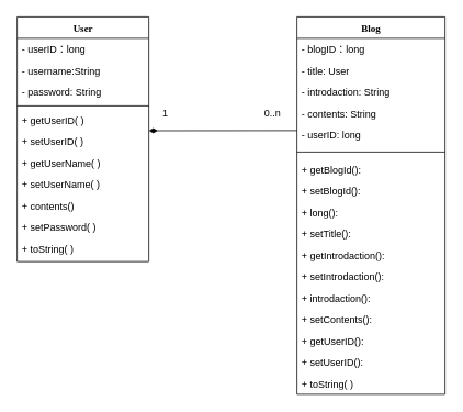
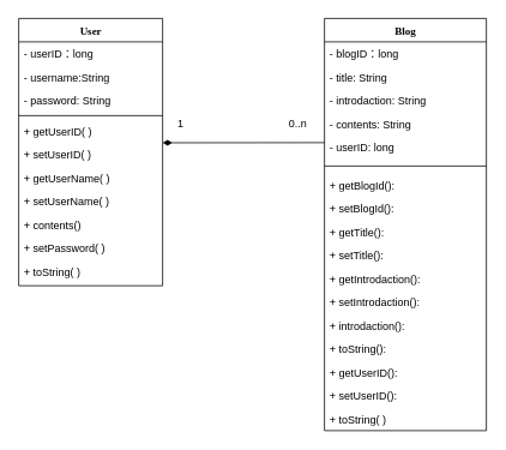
- <mxCell id="16" value="- title: User" style="text;html=1;strokeColor=none;fillColor=none;align=left;verticalAlign=top;spacingLeft=4;spacingRight=4;whiteSpace=wrap;overflow=hidden;rotatable=0;points=[[0,0.5],[1,0.5]];portConstraint=eastwest;" vertex="1" parent="14"><mxGeometry y="52" width="180" height="26" as="geometry" /></mxCell>
+ <mxCell id="16" value="- title: String" style="text;html=1;strokeColor=none;fillColor=none;align=left;verticalAlign=top;spacingLeft=4;spacingRight=4;whiteSpace=wrap;overflow=hidden;rotatable=0;points=[[0,0.5],[1,0.5]];portConstraint=eastwest;" vertex="1" parent="14"><mxGeometry y="52" width="180" height="26" as="geometry" /></mxCell>
- <mxCell id="23" value="+ long():" style="text;html=1;strokeColor=none;fillColor=none;align=left;verticalAlign=top;spacingLeft=4;spacingRight=4;whiteSpace=wrap;overflow=hidden;rotatable=0;points=[[0,0.5],[1,0.5]];portConstraint=eastwest;" vertex="1" parent="14"><mxGeometry y="224" width="180" height="26" as="geometry" /></mxCell>
+ <mxCell id="23" value="+ getTitle():" style="text;html=1;strokeColor=none;fillColor=none;align=left;verticalAlign=top;spacingLeft=4;spacingRight=4;whiteSpace=wrap;overflow=hidden;rotatable=0;points=[[0,0.5],[1,0.5]];portConstraint=eastwest;" vertex="1" parent="14"><mxGeometry y="224" width="180" height="26" as="geometry" /></mxCell>
- <mxCell id="28" value="+ setContents():" style="text;html=1;strokeColor=none;fillColor=none;align=left;verticalAlign=top;spacingLeft=4;spacingRight=4;whiteSpace=wrap;overflow=hidden;rotatable=0;points=[[0,0.5],[1,0.5]];portConstraint=eastwest;" vertex="1" parent="14"><mxGeometry y="354" width="180" height="26" as="geometry" /></mxCell>
+ <mxCell id="28" value="+ toString():" style="text;html=1;strokeColor=none;fillColor=none;align=left;verticalAlign=top;spacingLeft=4;spacingRight=4;whiteSpace=wrap;overflow=hidden;rotatable=0;points=[[0,0.5],[1,0.5]];portConstraint=eastwest;" vertex="1" parent="14"><mxGeometry y="354" width="180" height="26" as="geometry" /></mxCell>
